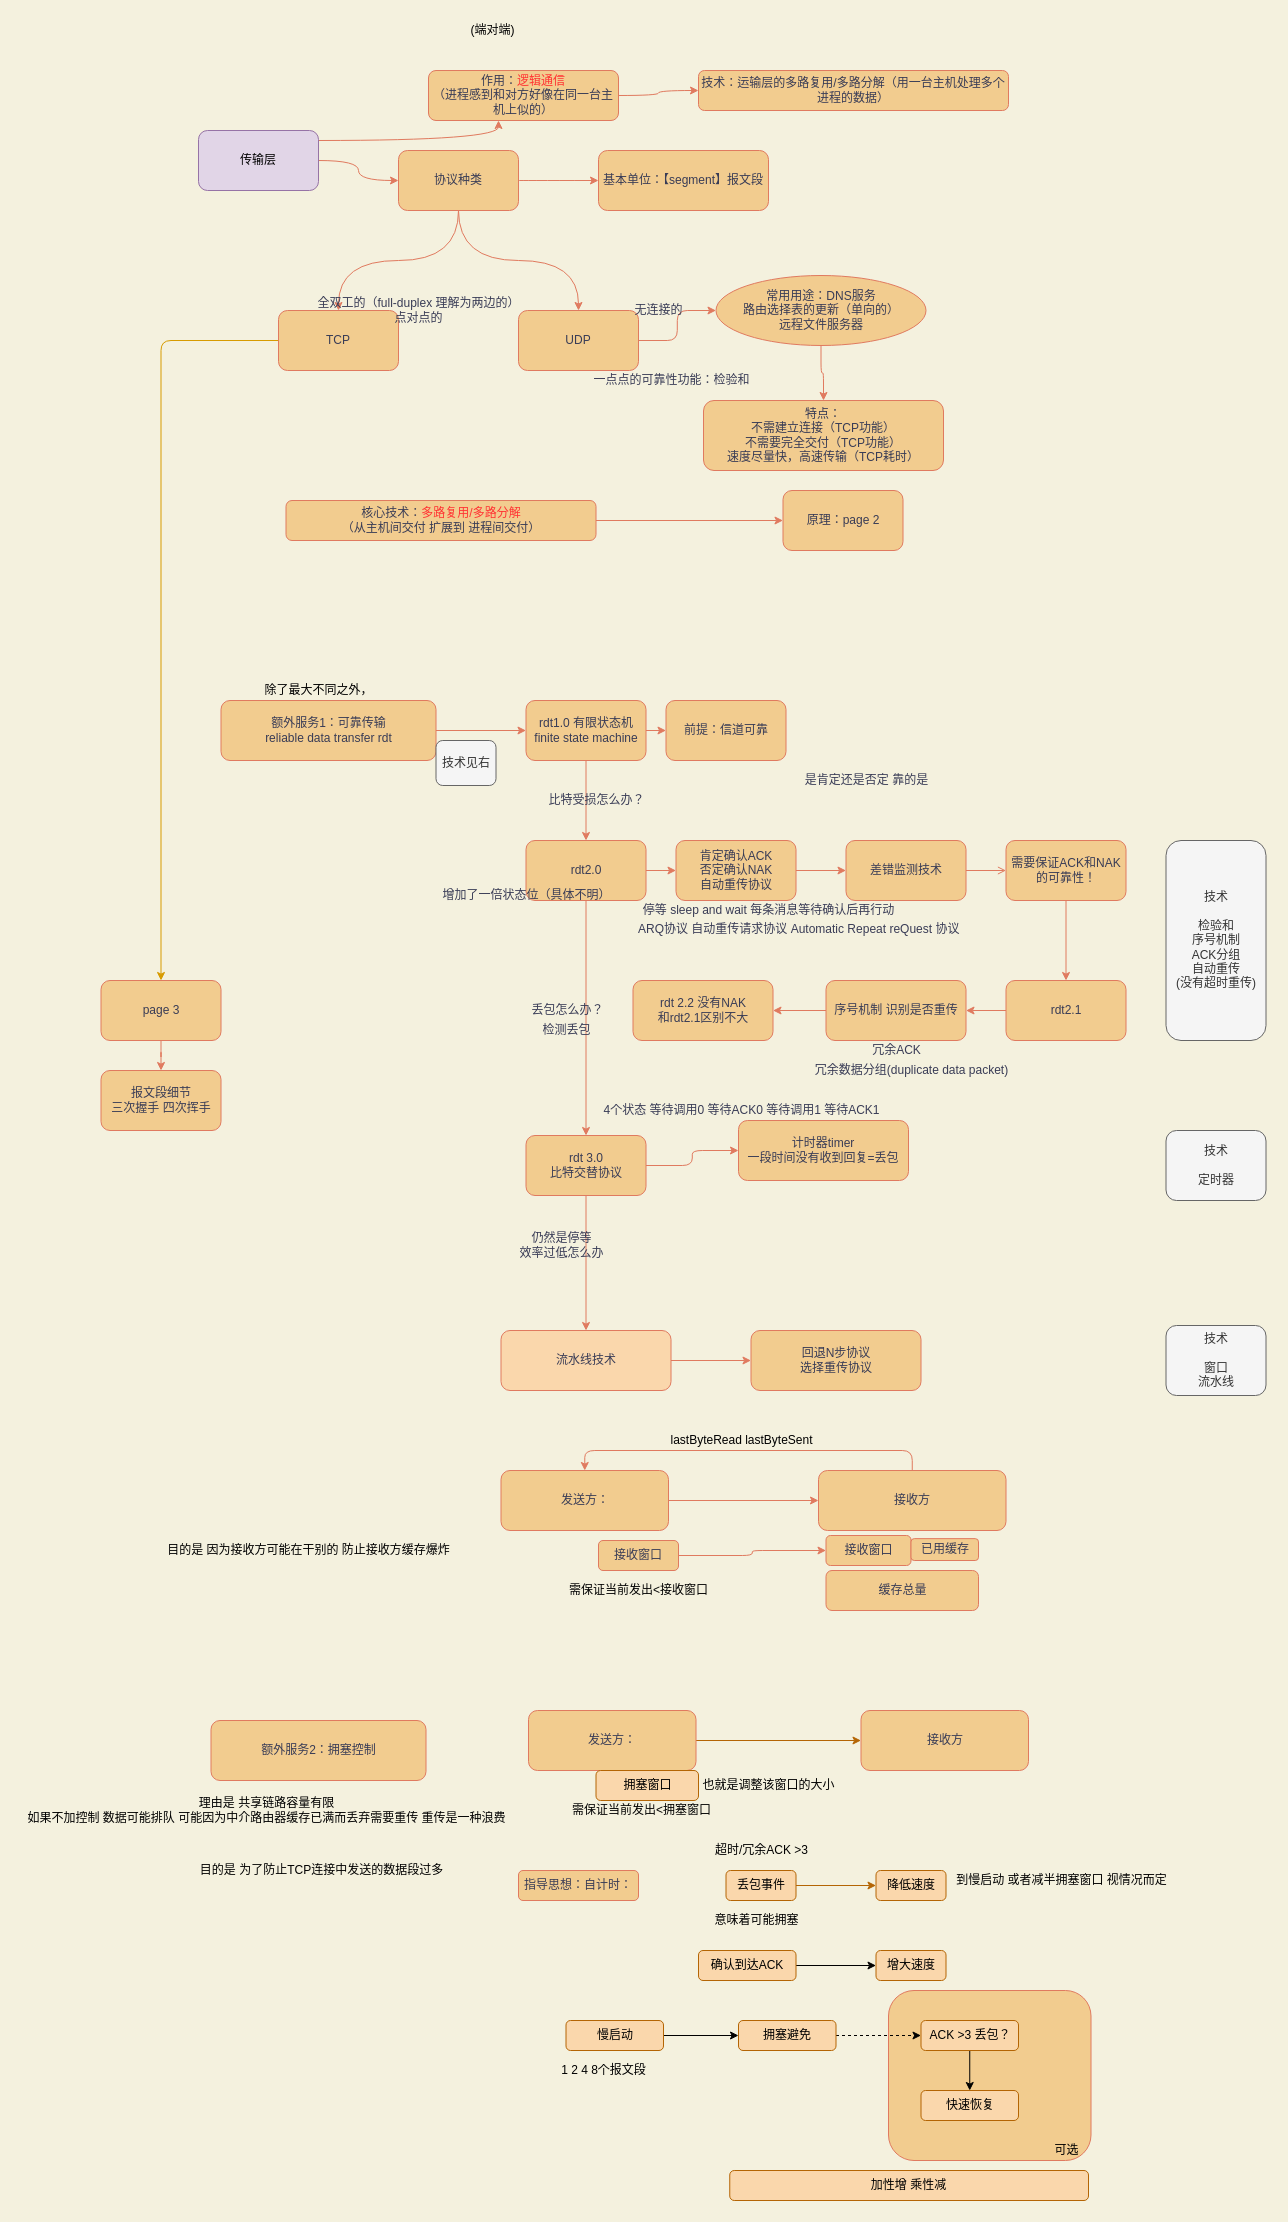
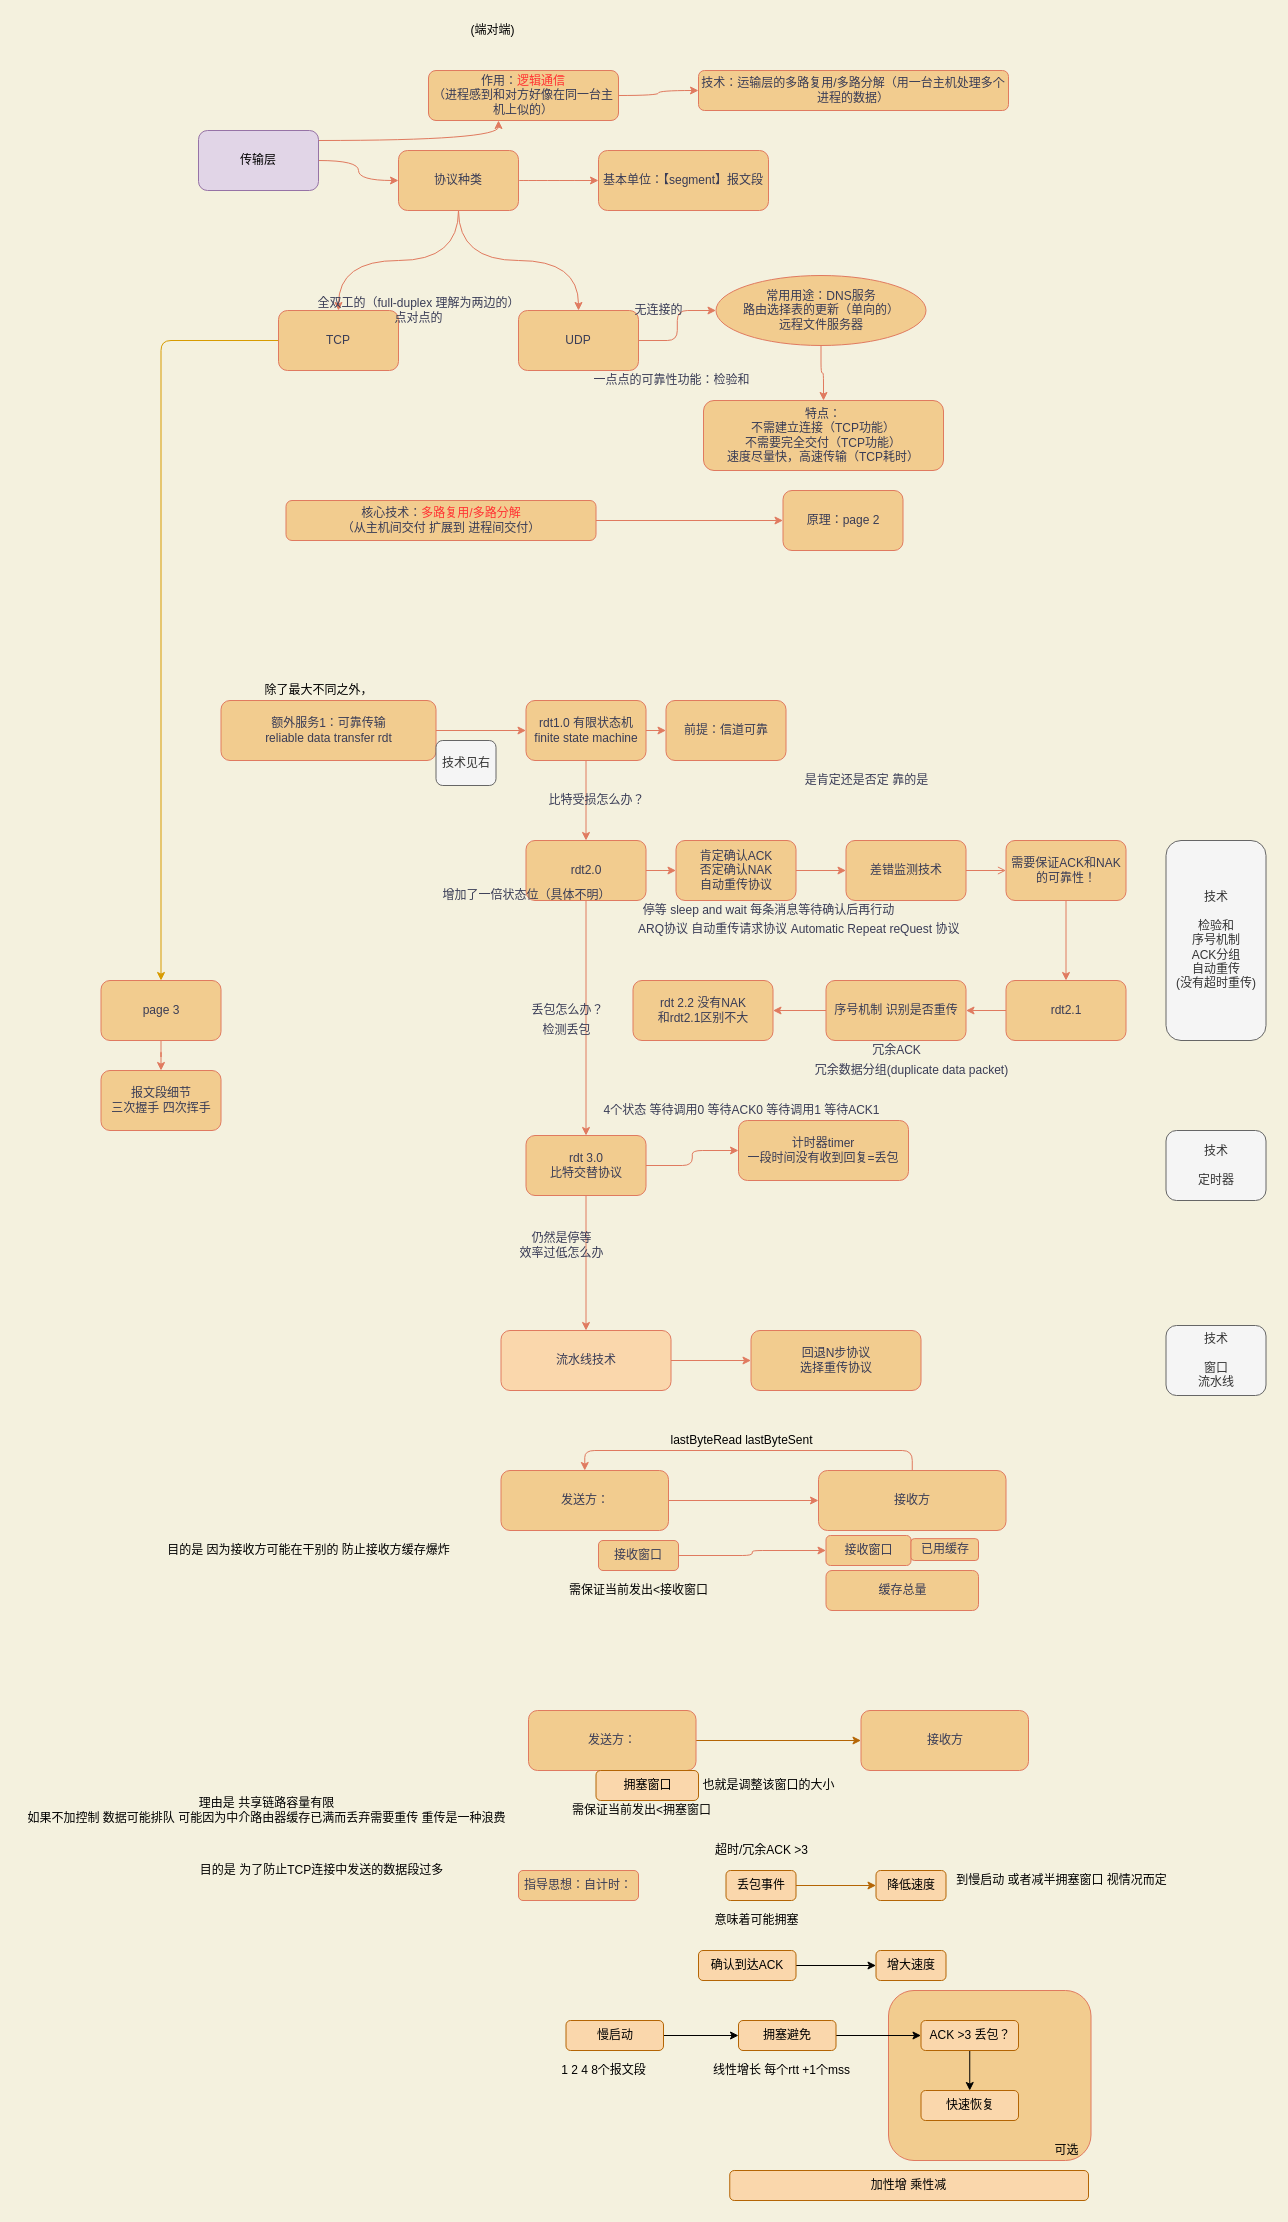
- <mxCell id="74" value="额外服务2：拥塞控制" style="whiteSpace=wrap;html=1;rounded=1;fontColor=#393C56;strokeColor=#E07A5F;fillColor=#F2CC8F;" vertex="1" parent="1"><mxGeometry x="210.5" y="1720" width="215" height="60" as="geometry" /></mxCell>
- <mxCell id="107" value="" style="edgeStyle=orthogonalEdgeStyle;rounded=0;sketch=0;orthogonalLoop=1;jettySize=auto;html=1;shadow=0;dashed=1;" edge="1" parent="1" source="108" target="112"><mxGeometry relative="1" as="geometry" /></mxCell>
+ <mxCell id="107" value="" style="edgeStyle=orthogonalEdgeStyle;rounded=0;sketch=0;orthogonalLoop=1;jettySize=auto;html=1;shadow=0;" edge="1" parent="1" source="108" target="112"><mxGeometry relative="1" as="geometry" /></mxCell>
+ <mxCell id="110" value="线性增长 每个rtt +1个mss" style="text;html=1;align=center;verticalAlign=middle;resizable=0;points=[];autosize=1;" vertex="1" parent="1"><mxGeometry x="705.5" y="2060" width="150" height="20" as="geometry" /></mxCell>
